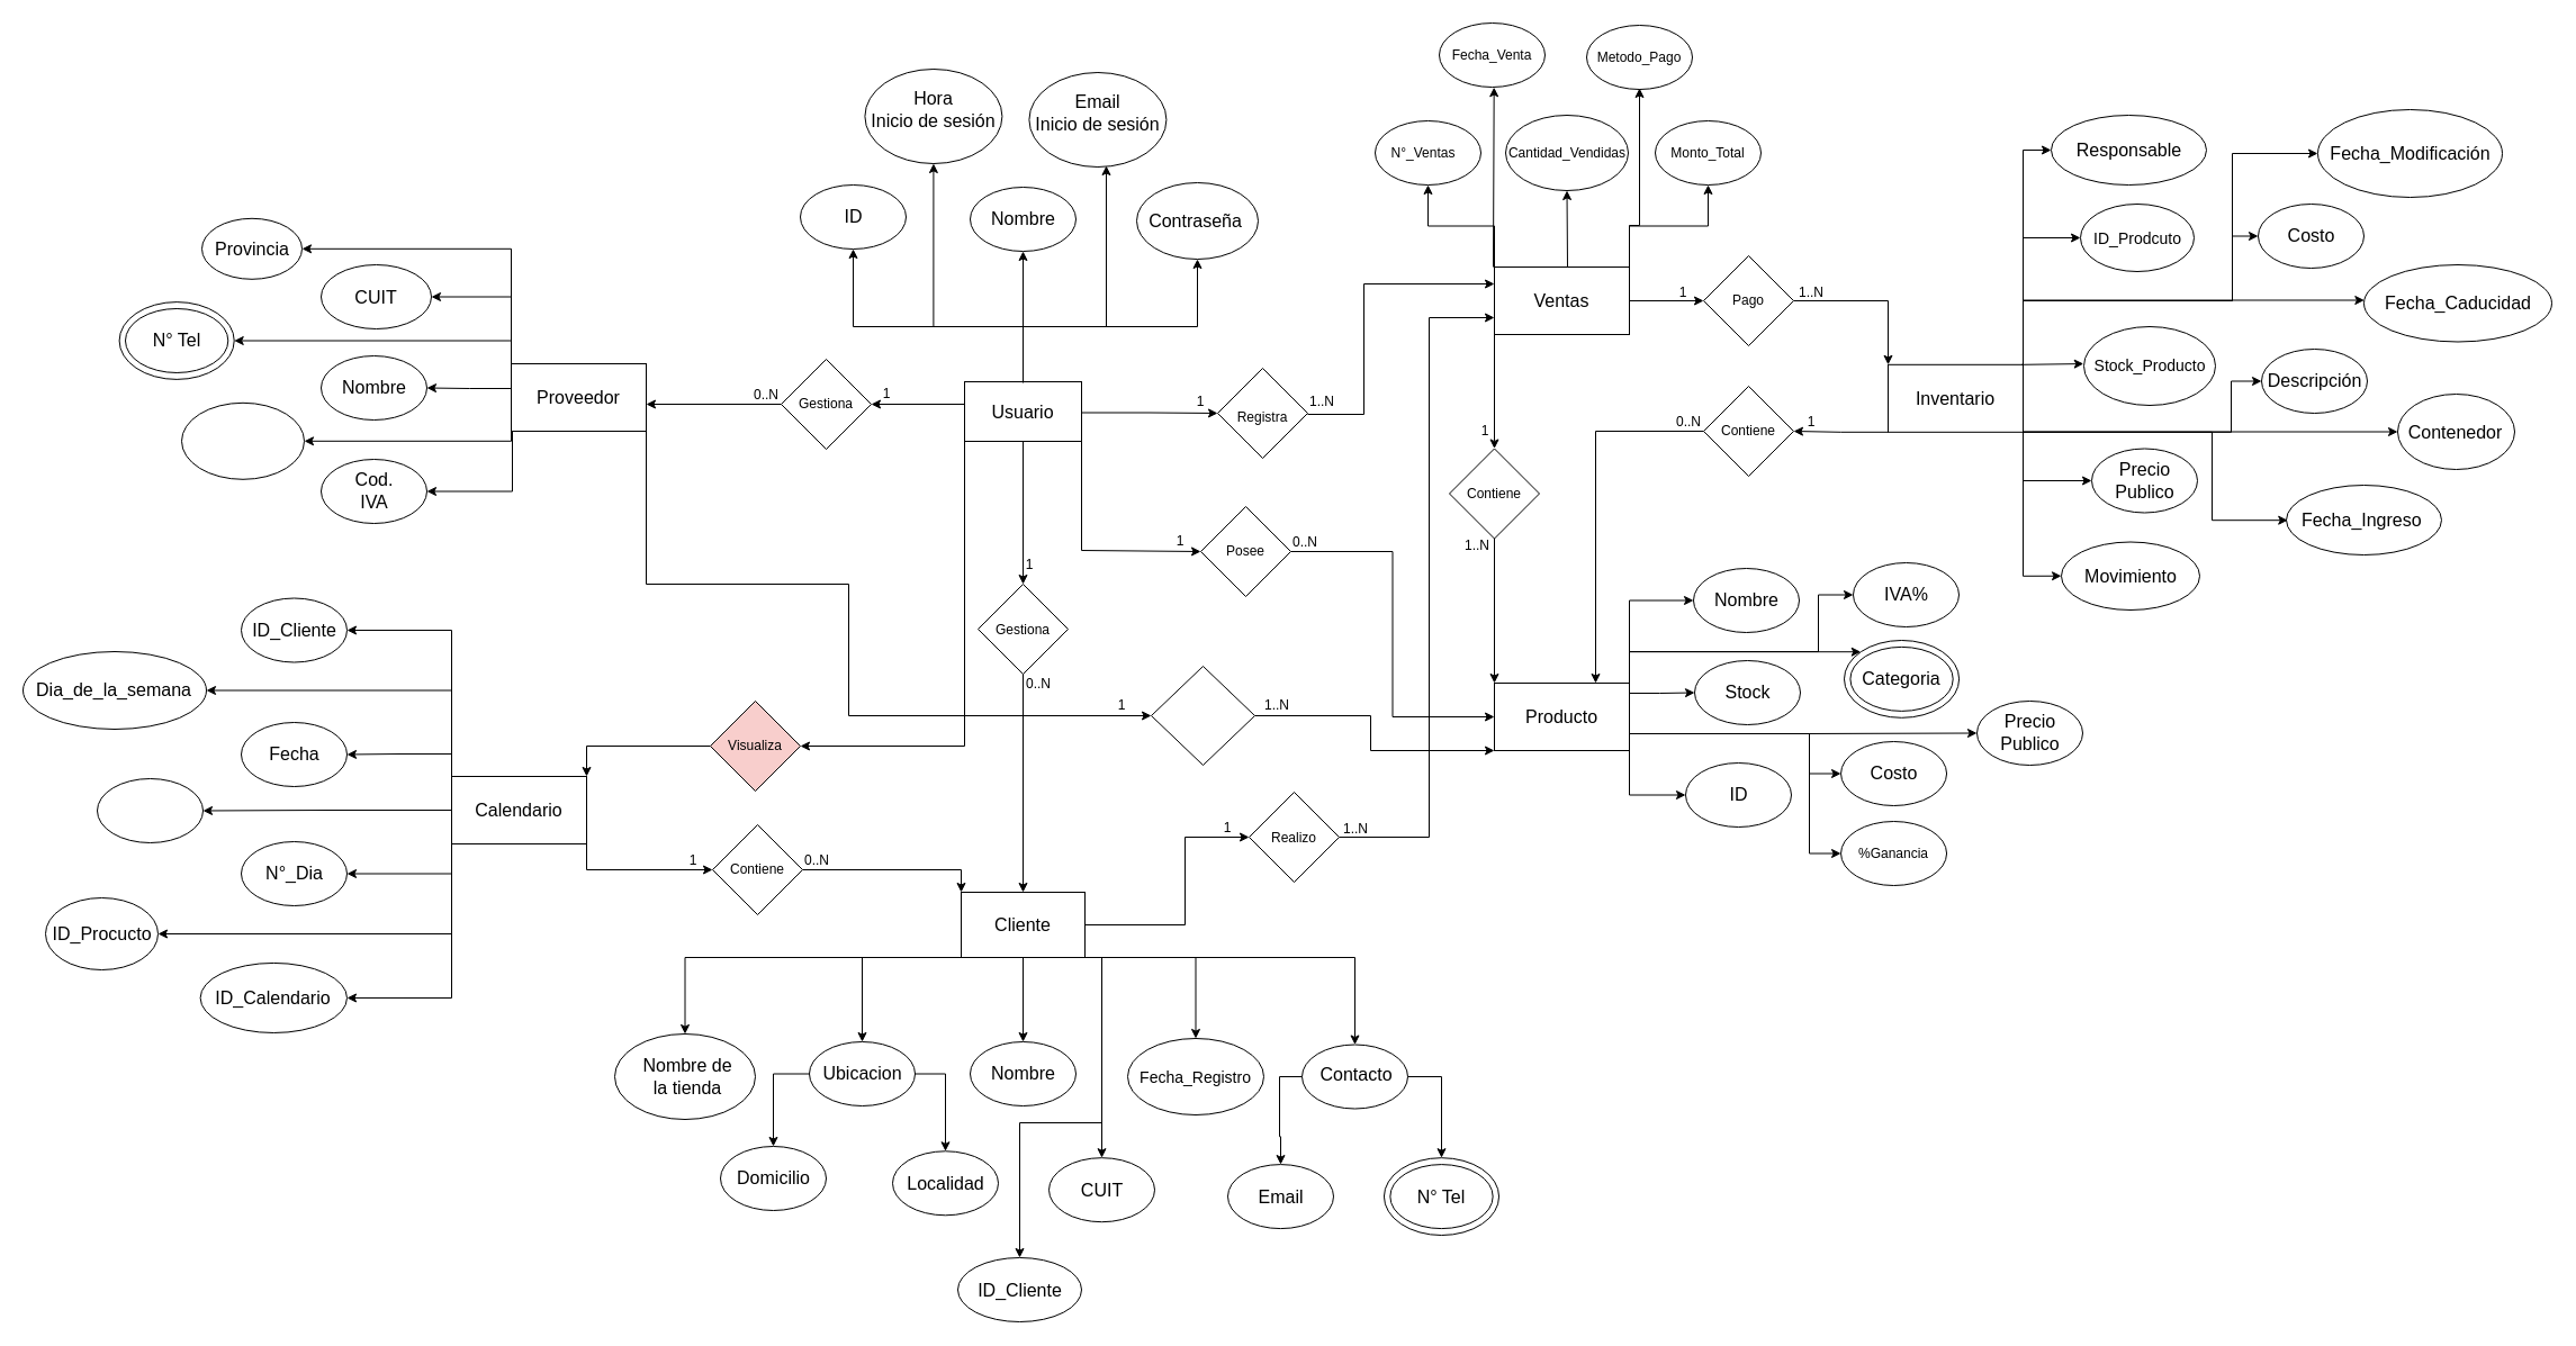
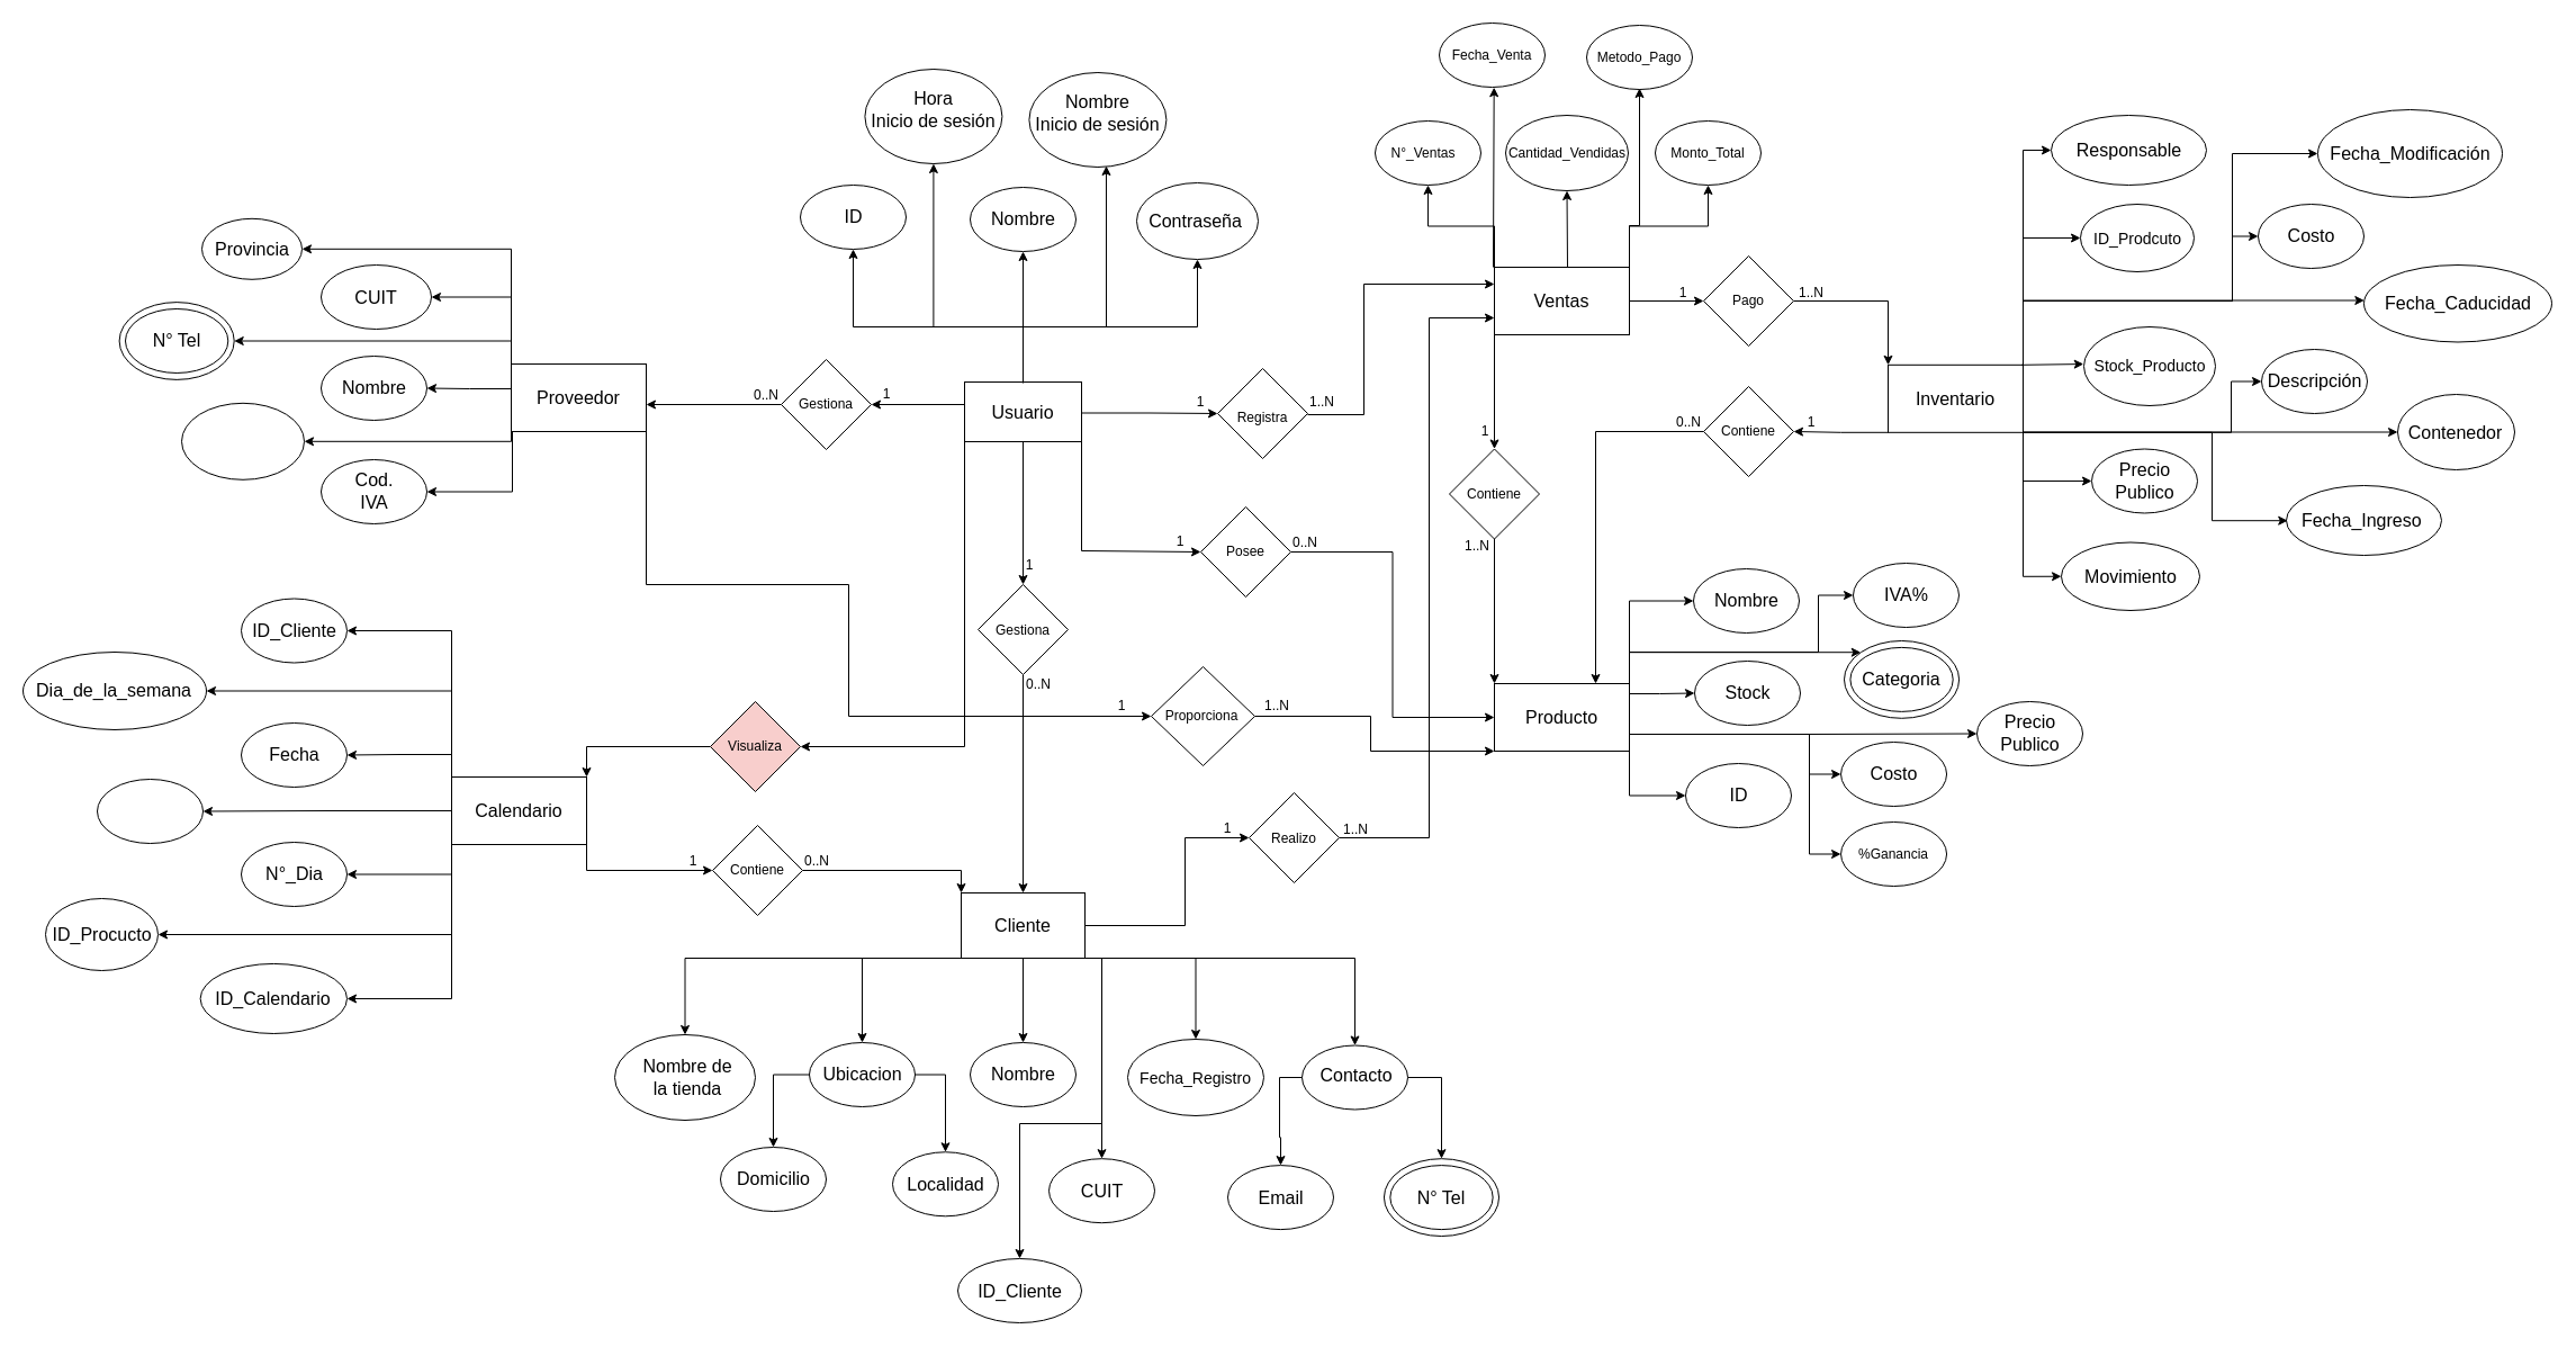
- <mxCell id="77" value="Email&lt;div&gt;Inicio de sesión&lt;/div&gt;" style="text;strokeColor=none;fillColor=none;html=1;align=center;verticalAlign=middle;whiteSpace=wrap;rounded=0;fontSize=16;" vertex="1" parent="75"><mxGeometry y="24" width="130.82" height="24.75" as="geometry" /></mxCell>
+ <mxCell id="77" value="Nombre&lt;div&gt;Inicio de sesión&lt;/div&gt;" style="text;strokeColor=none;fillColor=none;html=1;align=center;verticalAlign=middle;whiteSpace=wrap;rounded=0;fontSize=16;" vertex="1" parent="75"><mxGeometry y="24" width="130.82" height="24.75" as="geometry" /></mxCell>
+ <mxCell id="100" value="Proporciona" style="text;html=1;align=center;verticalAlign=middle;whiteSpace=wrap;rounded=0;" vertex="1" parent="98"><mxGeometry x="15" y="29" width="60" height="30" as="geometry" /></mxCell>
